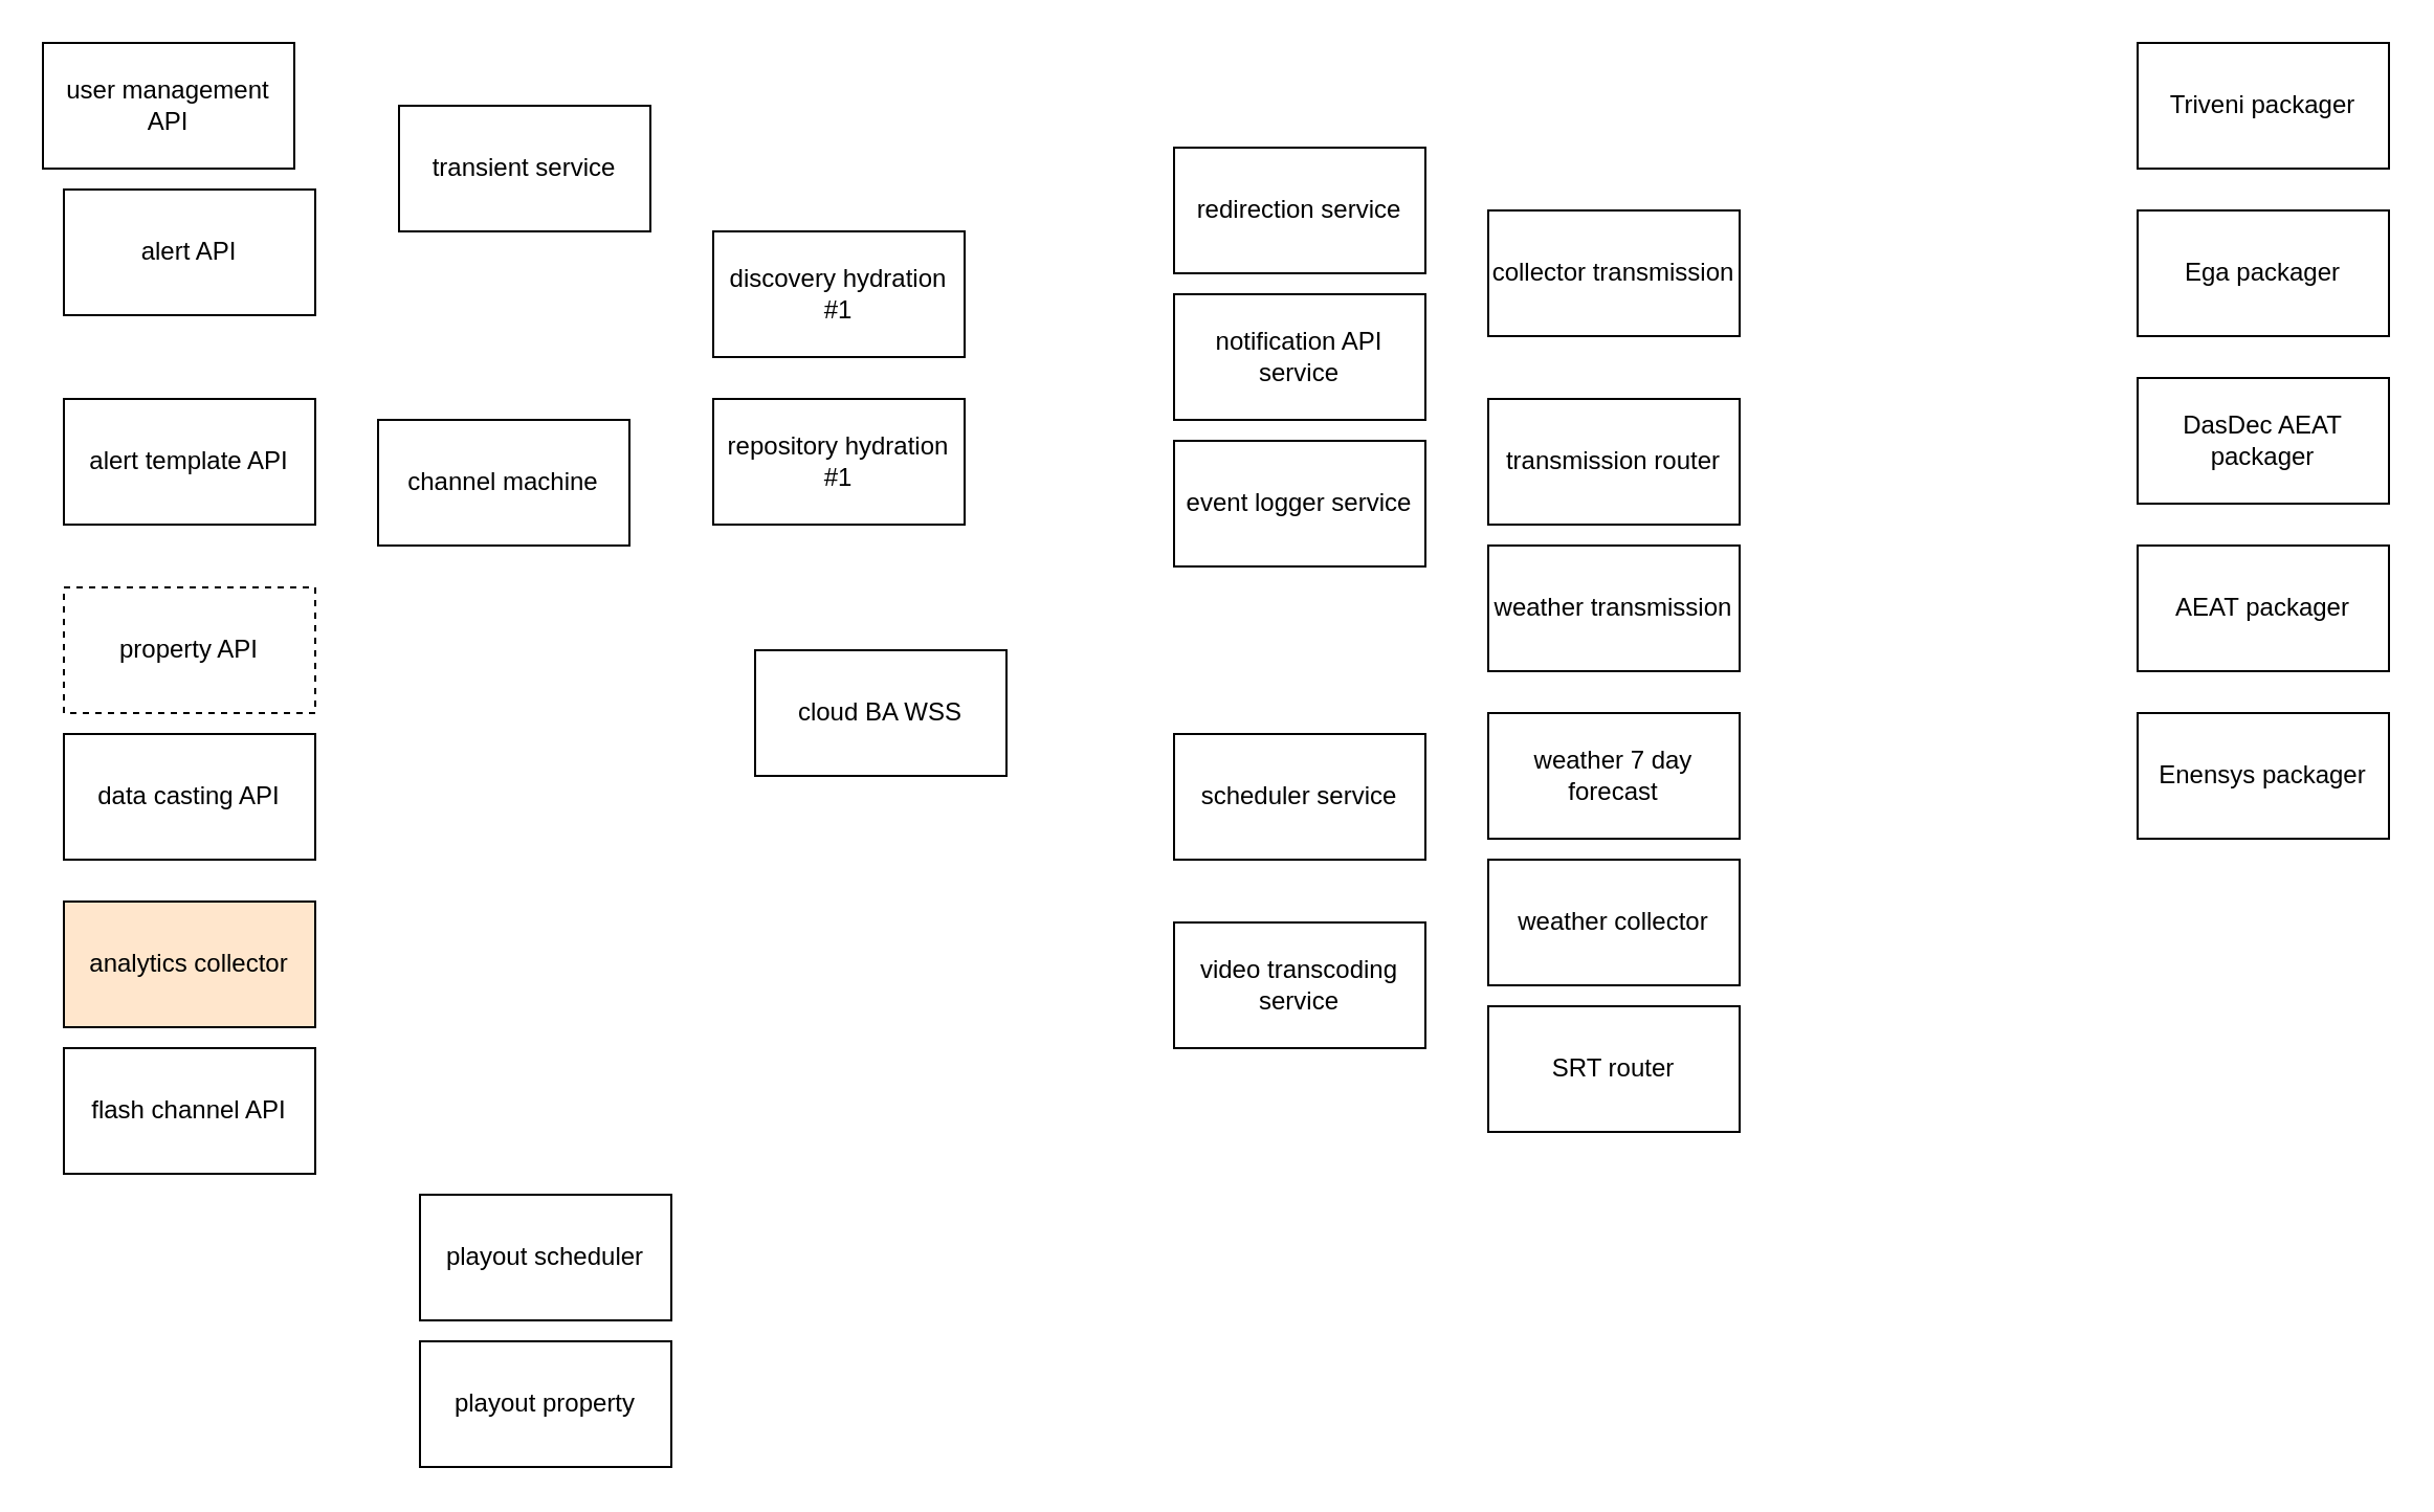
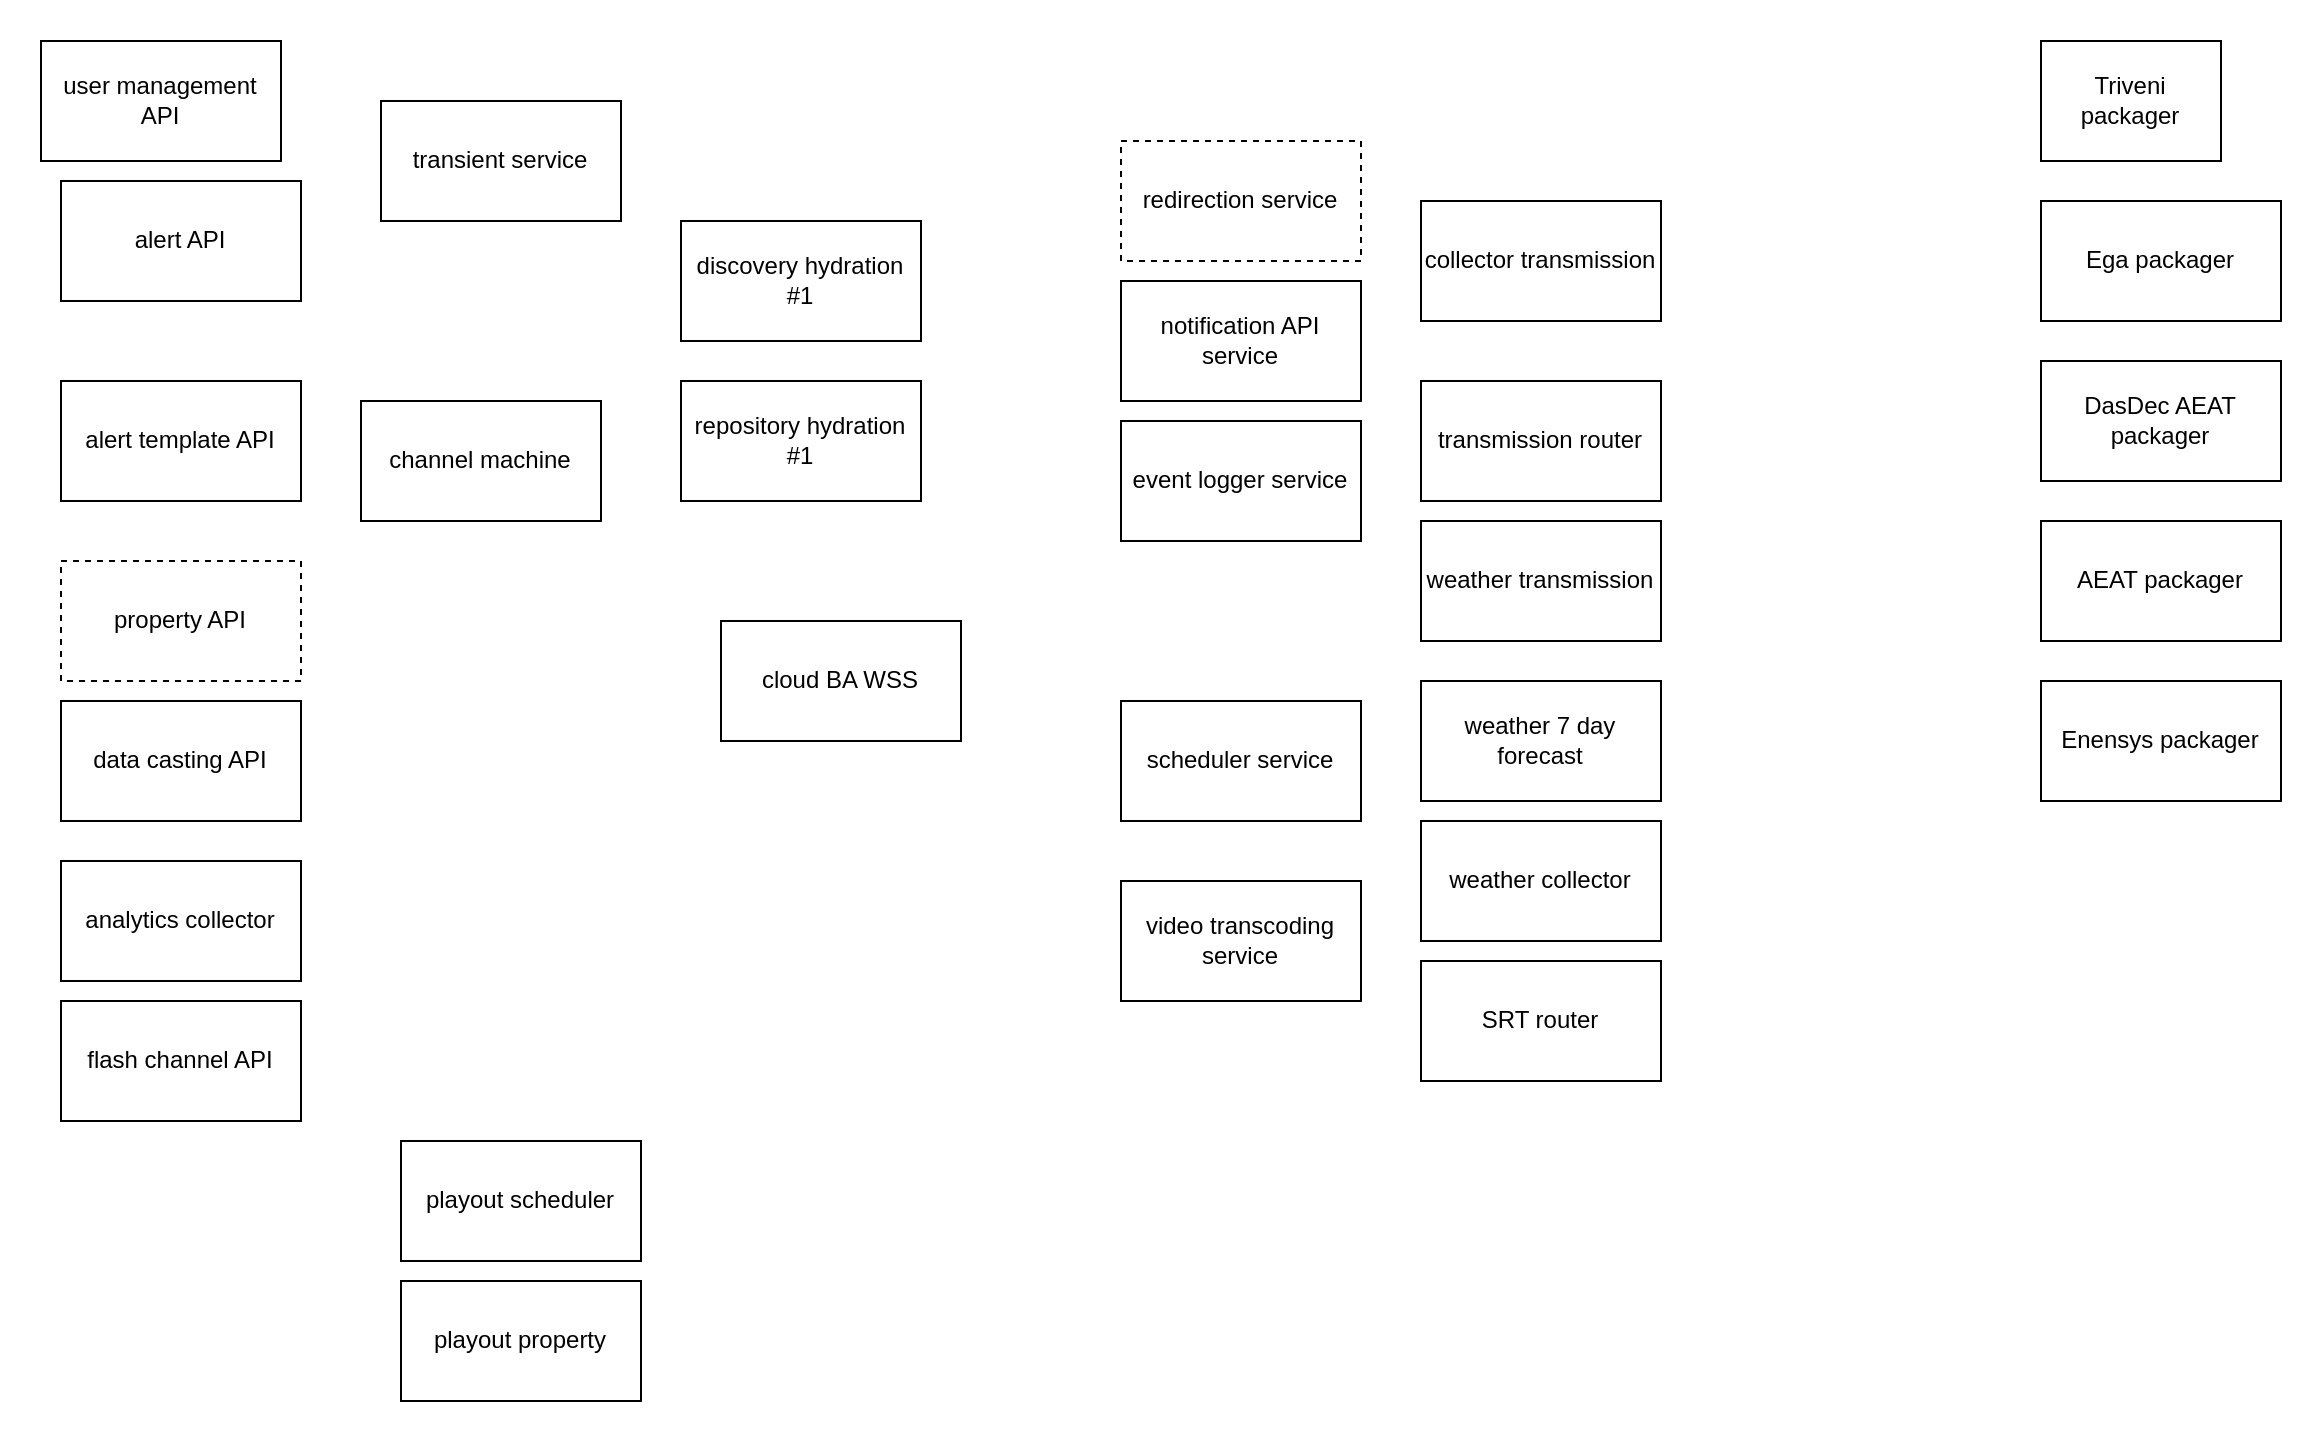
- <mxCell id="12" value="Triveni packager" style="rounded=0;whiteSpace=wrap;html=1;" vertex="1" parent="1"><mxGeometry x="1020" y="20" width="120" height="60" as="geometry" /></mxCell>
+ <mxCell id="12" value="Triveni packager" style="rounded=0;whiteSpace=wrap;html=1;" vertex="1" parent="1"><mxGeometry x="1020" y="20" width="90" height="60" as="geometry" /></mxCell>
- <mxCell id="25" value="redirection service" style="rounded=0;whiteSpace=wrap;html=1;" vertex="1" parent="1"><mxGeometry x="560" y="70" width="120" height="60" as="geometry" /></mxCell>
+ <mxCell id="25" value="redirection service" style="rounded=0;whiteSpace=wrap;html=1;dashed=1;" vertex="1" parent="1"><mxGeometry x="560" y="70" width="120" height="60" as="geometry" /></mxCell>
- <mxCell id="18" value="analytics collector" style="rounded=0;whiteSpace=wrap;html=1;fillColor=#ffe6cc;" vertex="1" parent="1"><mxGeometry x="30" y="430" width="120" height="60" as="geometry" /></mxCell>
+ <mxCell id="18" value="analytics collector" style="rounded=0;whiteSpace=wrap;html=1;" vertex="1" parent="1"><mxGeometry x="30" y="430" width="120" height="60" as="geometry" /></mxCell>
